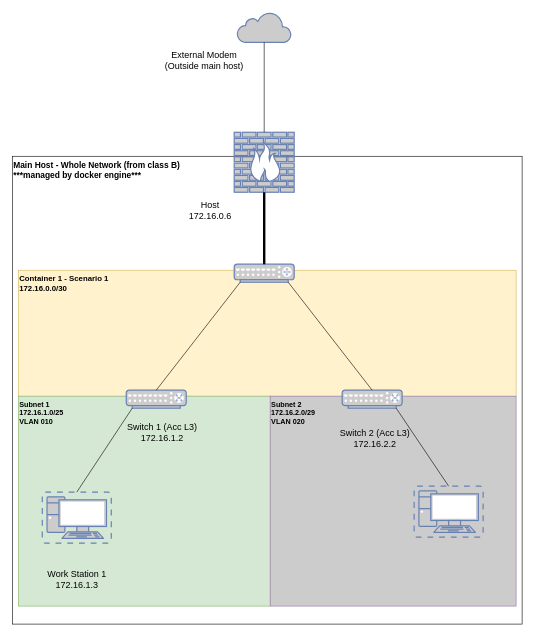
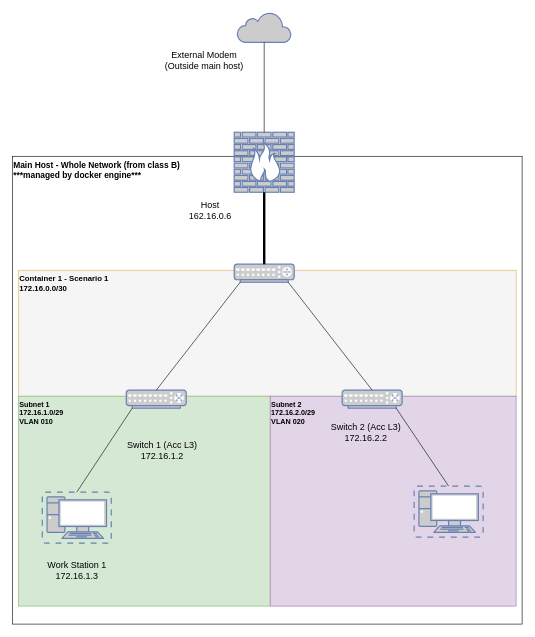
- <mxCell id="22" value="Host&lt;br&gt;172.16.0.6" style="text;html=1;align=center;verticalAlign=middle;whiteSpace=wrap;rounded=0;fontSize=15;" parent="1" vertex="1"><mxGeometry x="280" y="310" width="140" height="80" as="geometry" /></mxCell>
+ <mxCell id="22" value="Host&lt;br&gt;162.16.0.6" style="text;html=1;align=center;verticalAlign=middle;whiteSpace=wrap;rounded=0;fontSize=15;" parent="1" vertex="1"><mxGeometry x="280" y="310" width="140" height="80" as="geometry" /></mxCell>
- <mxCell id="3" value="&lt;b style=&quot;font-size: 13px;&quot;&gt;Container 1 - Scenario 1&lt;br&gt;172.16.0.0/30&lt;br&gt;&lt;/b&gt;" style="rounded=0;whiteSpace=wrap;html=1;fillColor=#fff2cc;strokeColor=#d6b656;verticalAlign=top;align=left;" parent="1" vertex="1"><mxGeometry x="30" y="450" width="830" height="210" as="geometry" /></mxCell>
+ <mxCell id="3" value="&lt;b style=&quot;font-size: 13px;&quot;&gt;Container 1 - Scenario 1&lt;br&gt;172.16.0.0/30&lt;br&gt;&lt;/b&gt;" style="rounded=0;whiteSpace=wrap;html=1;fillColor=#f5f5f5;strokeColor=#d6b656;verticalAlign=top;align=left;" parent="1" vertex="1"><mxGeometry x="30" y="450" width="830" height="210" as="geometry" /></mxCell>
- <mxCell id="4" value="&lt;b&gt;Subnet 1&lt;br&gt;172.16.1.0/25&lt;br&gt;VLAN 010&lt;/b&gt;" style="rounded=0;whiteSpace=wrap;html=1;fillColor=#d5e8d4;strokeColor=#82b366;verticalAlign=top;align=left;" parent="1" vertex="1"><mxGeometry x="30" y="660" width="420" height="350" as="geometry" /></mxCell>
+ <mxCell id="4" value="&lt;b&gt;Subnet 1&lt;br&gt;172.16.1.0/29&lt;br&gt;VLAN 010&lt;/b&gt;" style="rounded=0;whiteSpace=wrap;html=1;fillColor=#d5e8d4;strokeColor=#82b366;verticalAlign=top;align=left;" parent="1" vertex="1"><mxGeometry x="30" y="660" width="420" height="350" as="geometry" /></mxCell>
- <mxCell id="20" value="Switch 1 (Acc L3)&lt;br&gt;172.16.1.2" style="text;html=1;align=center;verticalAlign=middle;whiteSpace=wrap;rounded=0;fontSize=15;" parent="1" vertex="1"><mxGeometry x="200" y="680" width="140" height="80" as="geometry" /></mxCell>
+ <mxCell id="20" value="Switch 1 (Acc L3)&lt;br&gt;172.16.1.2" style="text;html=1;align=center;verticalAlign=middle;whiteSpace=wrap;rounded=0;fontSize=15;" parent="1" vertex="1"><mxGeometry x="200" y="710" width="140" height="80" as="geometry" /></mxCell>
- <mxCell id="21" value="Switch 2 (Acc L3)&lt;br&gt;172.16.2.2" style="text;html=1;align=center;verticalAlign=middle;whiteSpace=wrap;rounded=0;fontSize=15;" parent="1" vertex="1"><mxGeometry x="555" y="690" width="140" height="80" as="geometry" /></mxCell>
+ <mxCell id="21" value="Switch 2 (Acc L3)&lt;br&gt;172.16.2.2" style="text;html=1;align=center;verticalAlign=middle;whiteSpace=wrap;rounded=0;fontSize=15;" parent="1" vertex="1"><mxGeometry x="540" y="680" width="140" height="80" as="geometry" /></mxCell>
- <mxCell id="6" value="&lt;b&gt;Subnet 2&lt;br&gt;172.16.2.0/29&lt;br&gt;VLAN 020&lt;/b&gt;" style="rounded=0;whiteSpace=wrap;html=1;fillColor=#cccccc;strokeColor=#9673a6;verticalAlign=top;align=left;" parent="1" vertex="1"><mxGeometry x="450" y="660" width="410" height="350" as="geometry" /></mxCell>
+ <mxCell id="6" value="&lt;b&gt;Subnet 2&lt;br&gt;172.16.2.0/29&lt;br&gt;VLAN 020&lt;/b&gt;" style="rounded=0;whiteSpace=wrap;html=1;fillColor=#e1d5e7;strokeColor=#9673a6;verticalAlign=top;align=left;" parent="1" vertex="1"><mxGeometry x="450" y="660" width="410" height="350" as="geometry" /></mxCell>
- <mxCell id="19" value="Work Station 1&lt;br&gt;172.16.1.3" style="text;html=1;align=center;verticalAlign=middle;whiteSpace=wrap;rounded=0;fontSize=15;" parent="1" vertex="1"><mxGeometry x="57.5" y="925" width="140" height="80" as="geometry" /></mxCell>
+ <mxCell id="19" value="Work Station 1&lt;br&gt;172.16.1.3" style="text;html=1;align=center;verticalAlign=middle;whiteSpace=wrap;rounded=0;fontSize=15;" parent="1" vertex="1"><mxGeometry x="57.5" y="910" width="140" height="80" as="geometry" /></mxCell>
